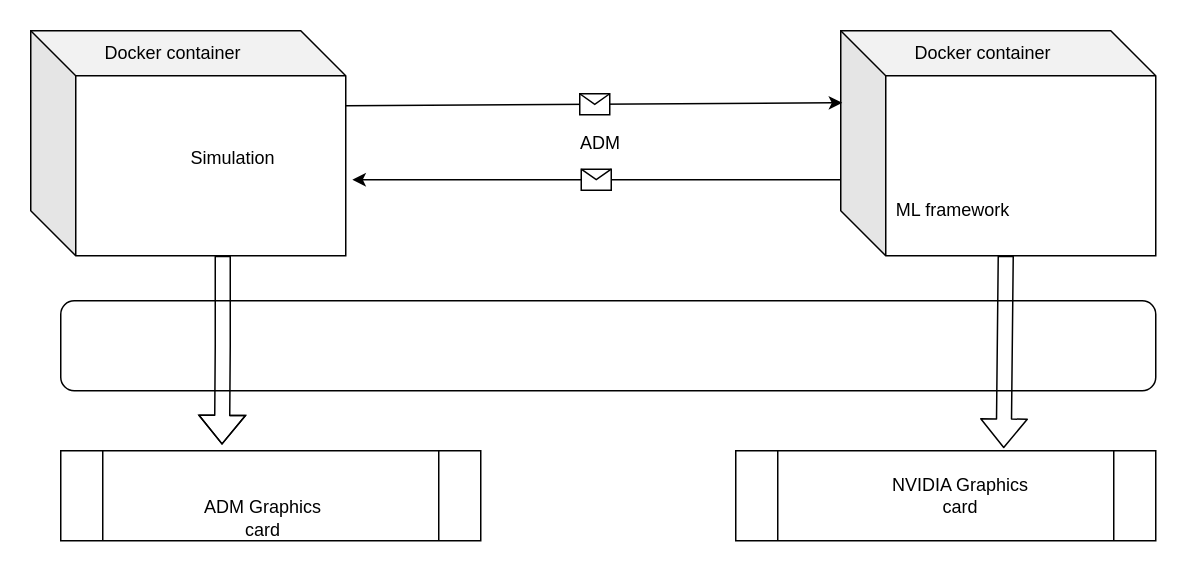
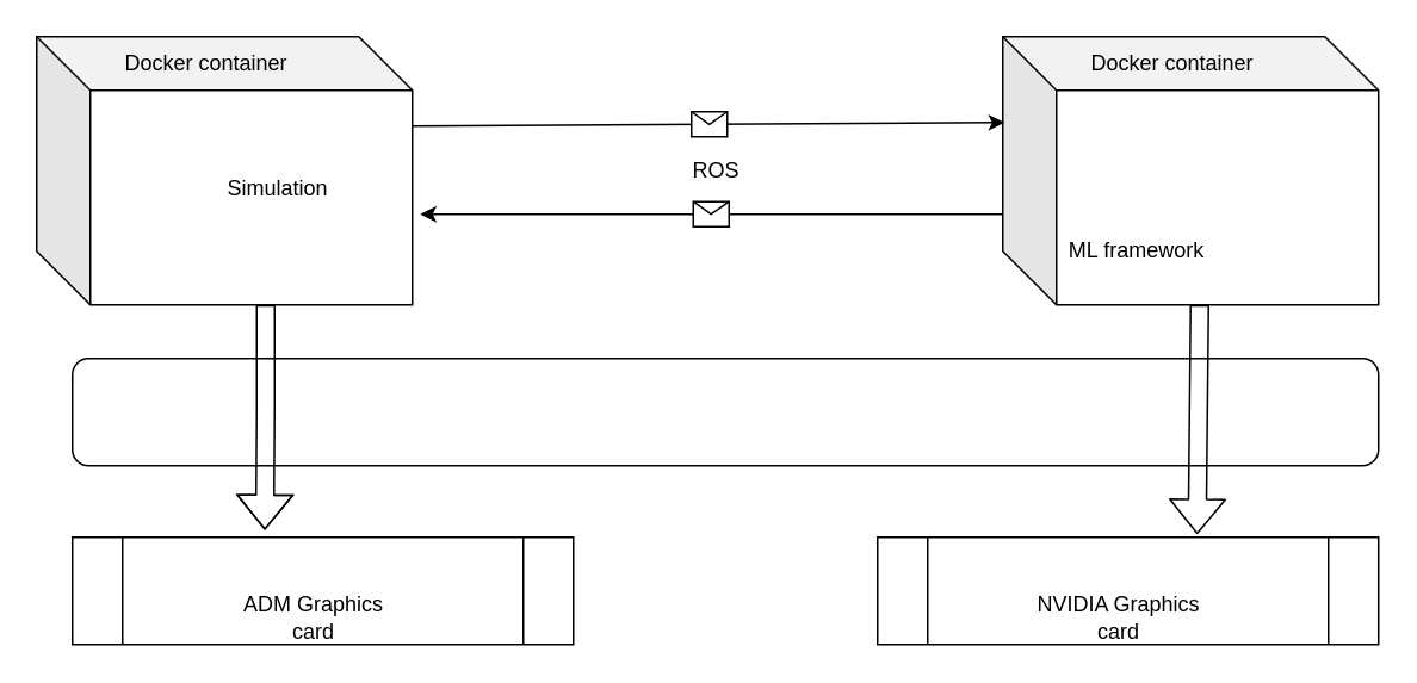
- <mxCell id="15" value="ADM" style="text;html=1;strokeColor=none;fillColor=none;align=center;verticalAlign=middle;whiteSpace=wrap;rounded=0;" vertex="1" parent="1"><mxGeometry x="380" y="85" width="40" height="20" as="geometry" /></mxCell>
+ <mxCell id="15" value="ROS" style="text;html=1;strokeColor=none;fillColor=none;align=center;verticalAlign=middle;whiteSpace=wrap;rounded=0;" vertex="1" parent="1"><mxGeometry x="380" y="85" width="40" height="20" as="geometry" /></mxCell>
- <mxCell id="5" value="NVIDIA Graphics card" style="text;html=1;strokeColor=none;fillColor=none;align=center;verticalAlign=middle;whiteSpace=wrap;rounded=0;" parent="1" vertex="1"><mxGeometry x="590" y="320" width="100" height="20" as="geometry" /></mxCell>
+ <mxCell id="5" value="NVIDIA Graphics card" style="text;html=1;strokeColor=none;fillColor=none;align=center;verticalAlign=middle;whiteSpace=wrap;rounded=0;" parent="1" vertex="1"><mxGeometry x="575" y="335" width="100" height="20" as="geometry" /></mxCell>
